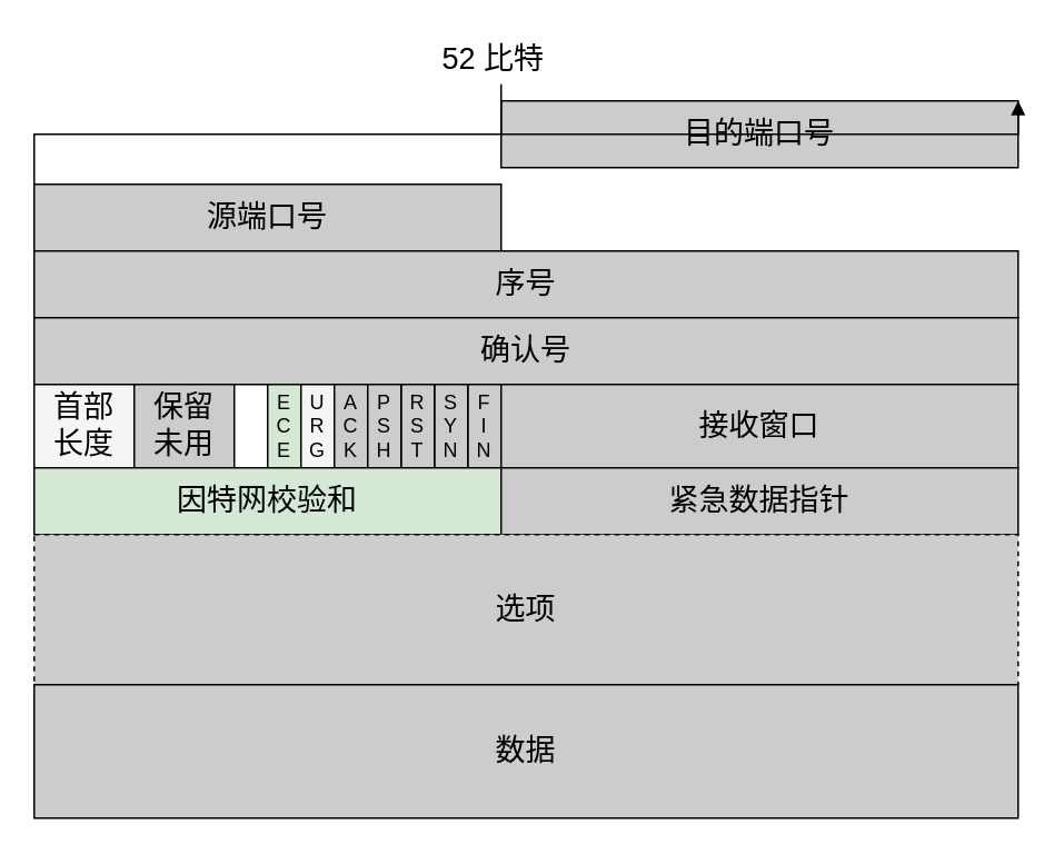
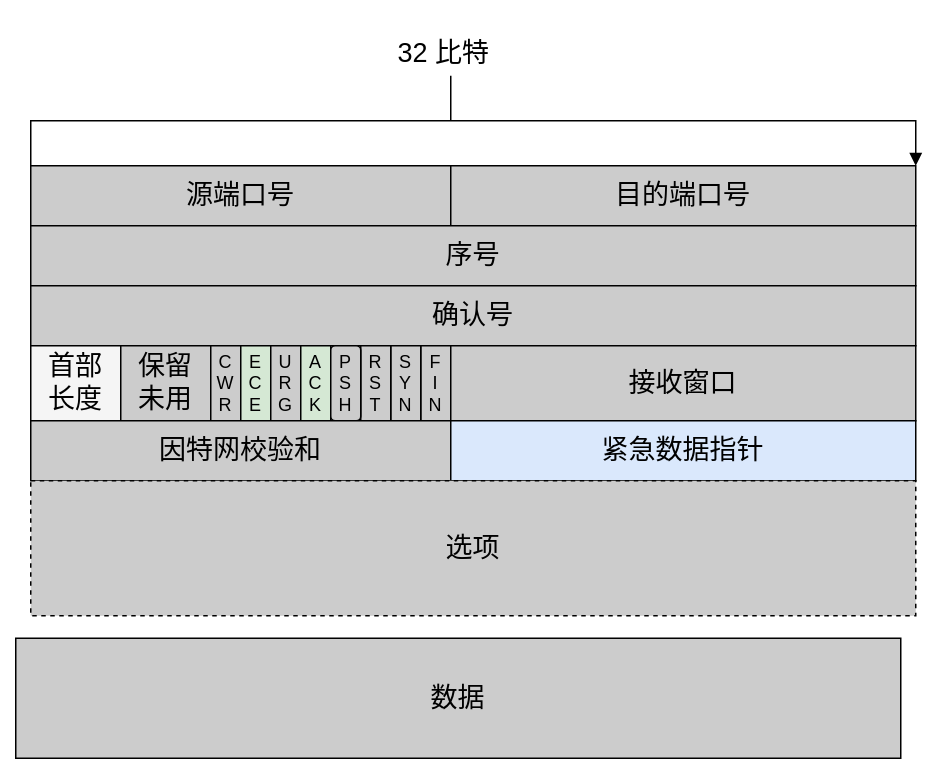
- <mxCell id="23" value="52 比特" style="text;html=1;align=center;verticalAlign=middle;resizable=0;points=[];autosize=1;strokeColor=none;fillColor=none;fontSize=18;" vertex="1" parent="1"><mxGeometry x="255" y="20" width="80" height="30" as="geometry" /></mxCell>
+ <mxCell id="23" value="32 比特" style="text;html=1;align=center;verticalAlign=middle;resizable=0;points=[];autosize=1;strokeColor=none;fillColor=none;fontSize=18;" vertex="1" parent="1"><mxGeometry x="255" y="20" width="80" height="30" as="geometry" /></mxCell>
- <mxCell id="3" value="&lt;font style=&quot;font-size: 18px&quot;&gt;目的端口号&lt;/font&gt;" style="rounded=0;whiteSpace=wrap;html=1;fillColor=#CCCCCC;" vertex="1" parent="1"><mxGeometry x="300" y="60" width="310" height="40" as="geometry" /></mxCell>
+ <mxCell id="3" value="&lt;font style=&quot;font-size: 18px&quot;&gt;目的端口号&lt;/font&gt;" style="rounded=0;whiteSpace=wrap;html=1;fillColor=#CCCCCC;" vertex="1" parent="1"><mxGeometry x="300" y="110" width="310" height="40" as="geometry" /></mxCell>
+ <mxCell id="8" value="C&lt;br&gt;W&lt;br&gt;R" style="rounded=0;whiteSpace=wrap;html=1;fillColor=#CCCCCC;" vertex="1" parent="1"><mxGeometry x="140" y="230" width="20" height="50" as="geometry" /></mxCell>
- <mxCell id="10" value="U&lt;br&gt;R&lt;br&gt;G" style="rounded=0;whiteSpace=wrap;html=1;fillColor=#f5f5f5;" vertex="1" parent="1"><mxGeometry x="180" y="230" width="20" height="50" as="geometry" /></mxCell>
+ <mxCell id="10" value="U&lt;br&gt;R&lt;br&gt;G" style="rounded=0;whiteSpace=wrap;html=1;fillColor=#CCCCCC;" vertex="1" parent="1"><mxGeometry x="180" y="230" width="20" height="50" as="geometry" /></mxCell>
- <mxCell id="11" value="A&lt;br&gt;C&lt;br&gt;K" style="rounded=0;whiteSpace=wrap;html=1;fillColor=#CCCCCC;" vertex="1" parent="1"><mxGeometry x="200" y="230" width="20" height="50" as="geometry" /></mxCell>
+ <mxCell id="11" value="A&lt;br&gt;C&lt;br&gt;K" style="rounded=0;whiteSpace=wrap;html=1;fillColor=#d5e8d4;" vertex="1" parent="1"><mxGeometry x="200" y="230" width="20" height="50" as="geometry" /></mxCell>
- <mxCell id="15" value="P&lt;br&gt;S&lt;br&gt;H" style="rounded=0;whiteSpace=wrap;html=1;fillColor=#CCCCCC;" vertex="1" parent="1"><mxGeometry x="220" y="230" width="20" height="50" as="geometry" /></mxCell>
+ <mxCell id="15" value="P&lt;br&gt;S&lt;br&gt;H" style="whiteSpace=wrap;html=1;fillColor=#CCCCCC;rounded=1;" vertex="1" parent="1"><mxGeometry x="220" y="230" width="20" height="50" as="geometry" /></mxCell>
- <mxCell id="17" value="&lt;font style=&quot;font-size: 18px&quot;&gt;因特网校验和&lt;/font&gt;" style="rounded=0;whiteSpace=wrap;html=1;fillColor=#d5e8d4;" vertex="1" parent="1"><mxGeometry x="20" y="280" width="280" height="40" as="geometry" /></mxCell>
+ <mxCell id="17" value="&lt;font style=&quot;font-size: 18px&quot;&gt;因特网校验和&lt;/font&gt;" style="rounded=0;whiteSpace=wrap;html=1;fillColor=#CCCCCC;" vertex="1" parent="1"><mxGeometry x="20" y="280" width="280" height="40" as="geometry" /></mxCell>
- <mxCell id="18" value="&lt;font style=&quot;font-size: 18px&quot;&gt;紧急数据指针&lt;/font&gt;" style="rounded=0;whiteSpace=wrap;html=1;fillColor=#CCCCCC;" vertex="1" parent="1"><mxGeometry x="300" y="280" width="310" height="40" as="geometry" /></mxCell>
+ <mxCell id="18" value="&lt;font style=&quot;font-size: 18px&quot;&gt;紧急数据指针&lt;/font&gt;" style="rounded=0;whiteSpace=wrap;html=1;fillColor=#dae8fc;" vertex="1" parent="1"><mxGeometry x="300" y="280" width="310" height="40" as="geometry" /></mxCell>
- <mxCell id="20" value="&lt;font style=&quot;font-size: 18px&quot;&gt;数据&lt;/font&gt;" style="rounded=0;whiteSpace=wrap;html=1;fillColor=#CCCCCC;" vertex="1" parent="1"><mxGeometry x="20" y="410" width="590" height="80" as="geometry" /></mxCell>
+ <mxCell id="20" value="&lt;font style=&quot;font-size: 18px&quot;&gt;数据&lt;/font&gt;" style="rounded=0;whiteSpace=wrap;html=1;fillColor=#CCCCCC;" vertex="1" parent="1"><mxGeometry x="10" y="425" width="590" height="80" as="geometry" /></mxCell>
